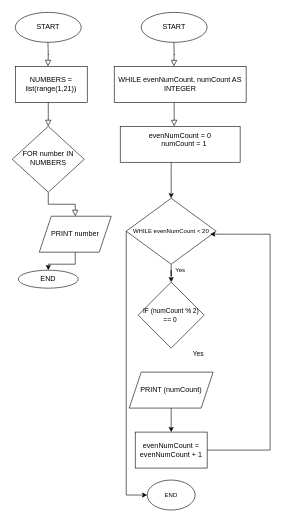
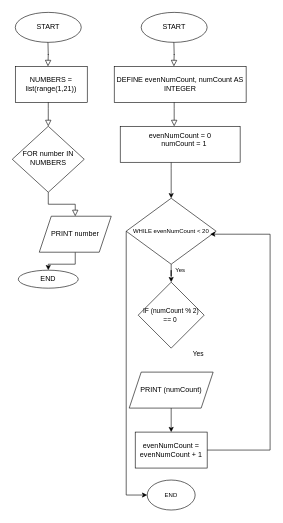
- <mxCell id="14" value="WHILE evenNumCount, numCount AS INTEGER" style="rounded=0;whiteSpace=wrap;html=1;" vertex="1" parent="1"><mxGeometry x="190" y="110" width="220" height="60" as="geometry" /></mxCell>
+ <mxCell id="14" value="DEFINE evenNumCount, numCount AS INTEGER" style="rounded=0;whiteSpace=wrap;html=1;" vertex="1" parent="1"><mxGeometry x="190" y="110" width="220" height="60" as="geometry" /></mxCell>
